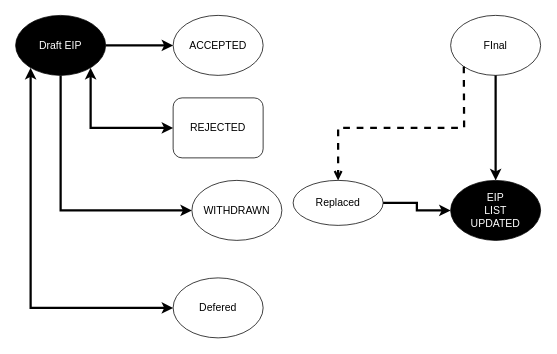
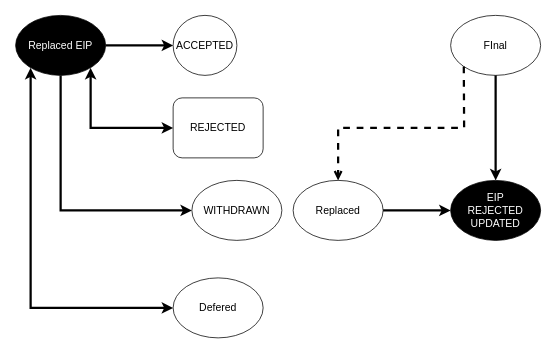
- <mxCell id="5" value="&lt;font color=&quot;#ffffff&quot; style=&quot;font-size: 14px&quot;&gt;Draft EIP&lt;/font&gt;" style="ellipse;whiteSpace=wrap;html=1;fillColor=#000000;" vertex="1" parent="1"><mxGeometry x="20" y="20" width="120" height="80" as="geometry" /></mxCell>
+ <mxCell id="5" value="&lt;font color=&quot;#ffffff&quot; style=&quot;font-size: 14px&quot;&gt;Replaced EIP&lt;/font&gt;" style="ellipse;whiteSpace=wrap;html=1;fillColor=#000000;" vertex="1" parent="1"><mxGeometry x="20" y="20" width="120" height="80" as="geometry" /></mxCell>
- <mxCell id="6" value="&lt;font style=&quot;font-size: 14px&quot;&gt;ACCEPTED&lt;/font&gt;" style="ellipse;whiteSpace=wrap;html=1;fillColor=none;" vertex="1" parent="1"><mxGeometry x="230" y="20" width="120" height="80" as="geometry" /></mxCell>
+ <mxCell id="6" value="&lt;font style=&quot;font-size: 14px&quot;&gt;ACCEPTED&lt;/font&gt;" style="ellipse;whiteSpace=wrap;html=1;fillColor=none;" vertex="1" parent="1"><mxGeometry x="230" y="20" width="85" height="80" as="geometry" /></mxCell>
- <mxCell id="13" value="&lt;font style=&quot;font-size: 14px&quot;&gt;Replaced&lt;/font&gt;" style="ellipse;whiteSpace=wrap;html=1;fillColor=none;" vertex="1" parent="1"><mxGeometry x="390" y="240" width="120" height="60" as="geometry" /></mxCell>
+ <mxCell id="13" value="&lt;font style=&quot;font-size: 14px&quot;&gt;Replaced&lt;/font&gt;" style="ellipse;whiteSpace=wrap;html=1;fillColor=none;" vertex="1" parent="1"><mxGeometry x="390" y="240" width="120" height="80" as="geometry" /></mxCell>
- <mxCell id="2" value="&lt;font color=&quot;#ffffff&quot; style=&quot;font-size: 14px&quot;&gt;EIP &lt;br&gt;LIST&lt;br&gt;UPDATED&lt;/font&gt;" style="ellipse;whiteSpace=wrap;html=1;fillColor=#000000;" vertex="1" parent="1"><mxGeometry x="600" y="240" width="120" height="80" as="geometry" /></mxCell>
+ <mxCell id="2" value="&lt;font color=&quot;#ffffff&quot; style=&quot;font-size: 14px&quot;&gt;EIP &lt;br&gt;REJECTED&lt;br&gt;UPDATED&lt;/font&gt;" style="ellipse;whiteSpace=wrap;html=1;fillColor=#000000;" vertex="1" parent="1"><mxGeometry x="600" y="240" width="120" height="80" as="geometry" /></mxCell>
